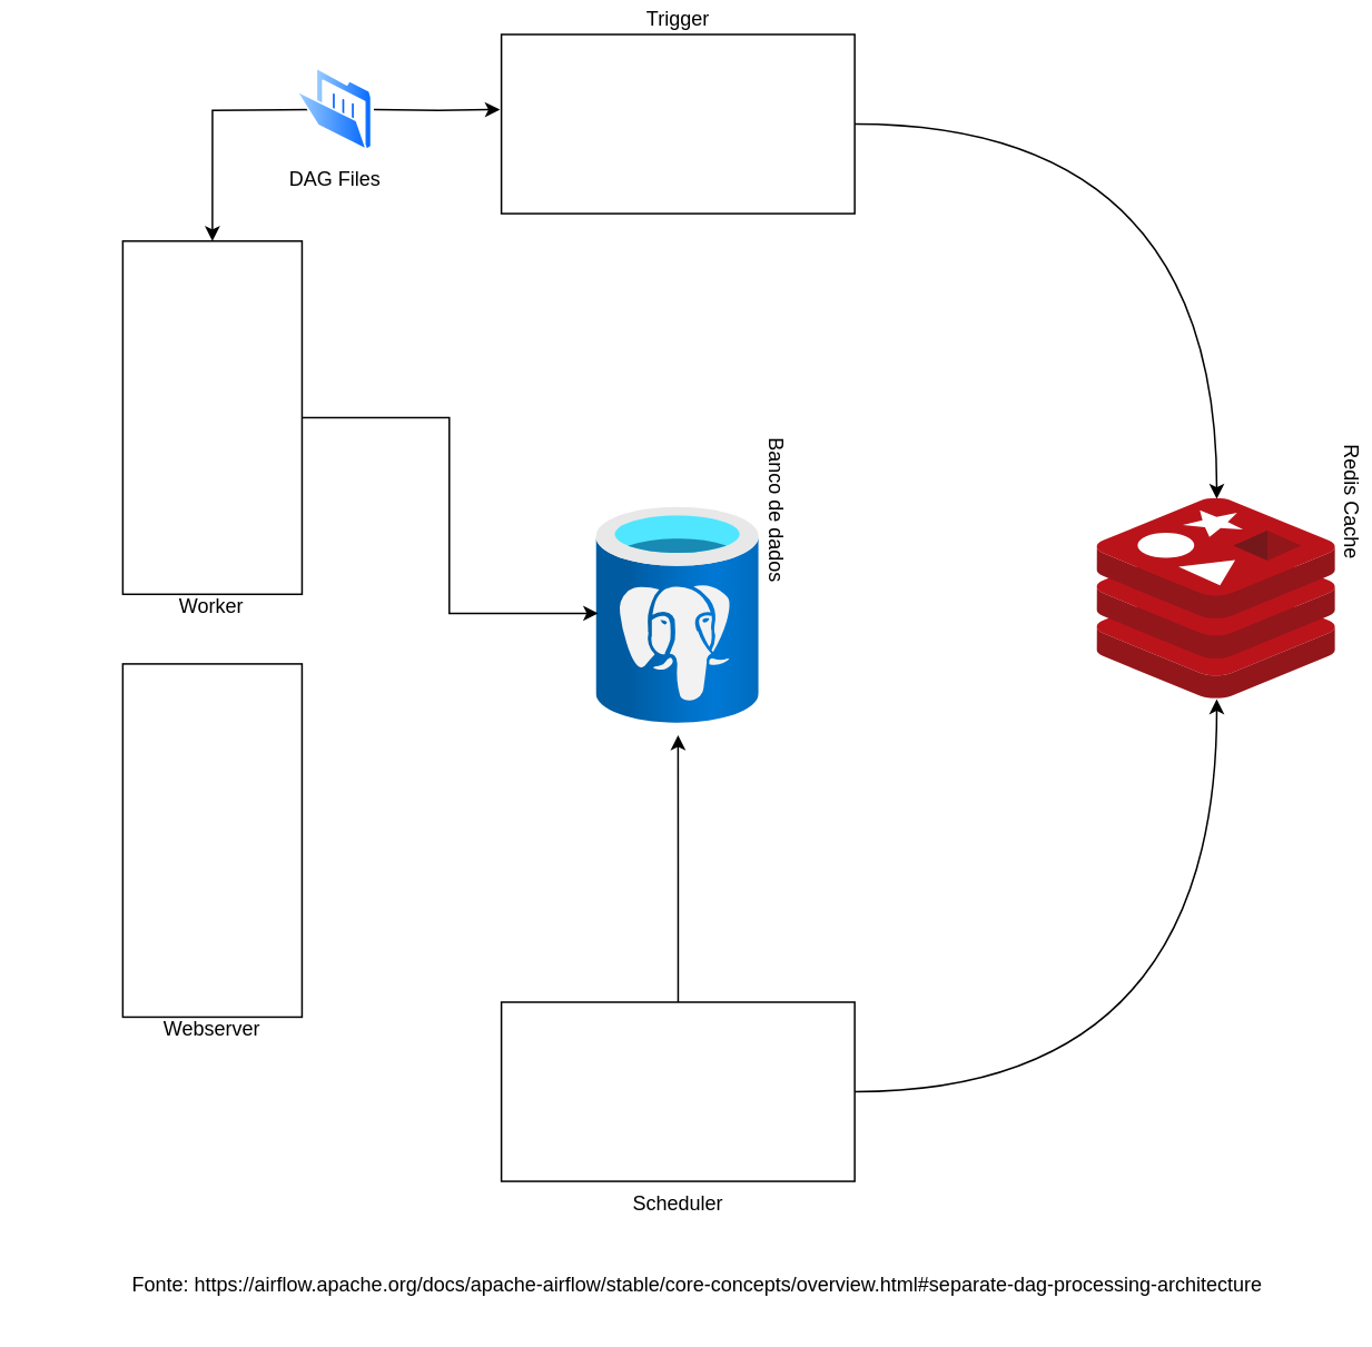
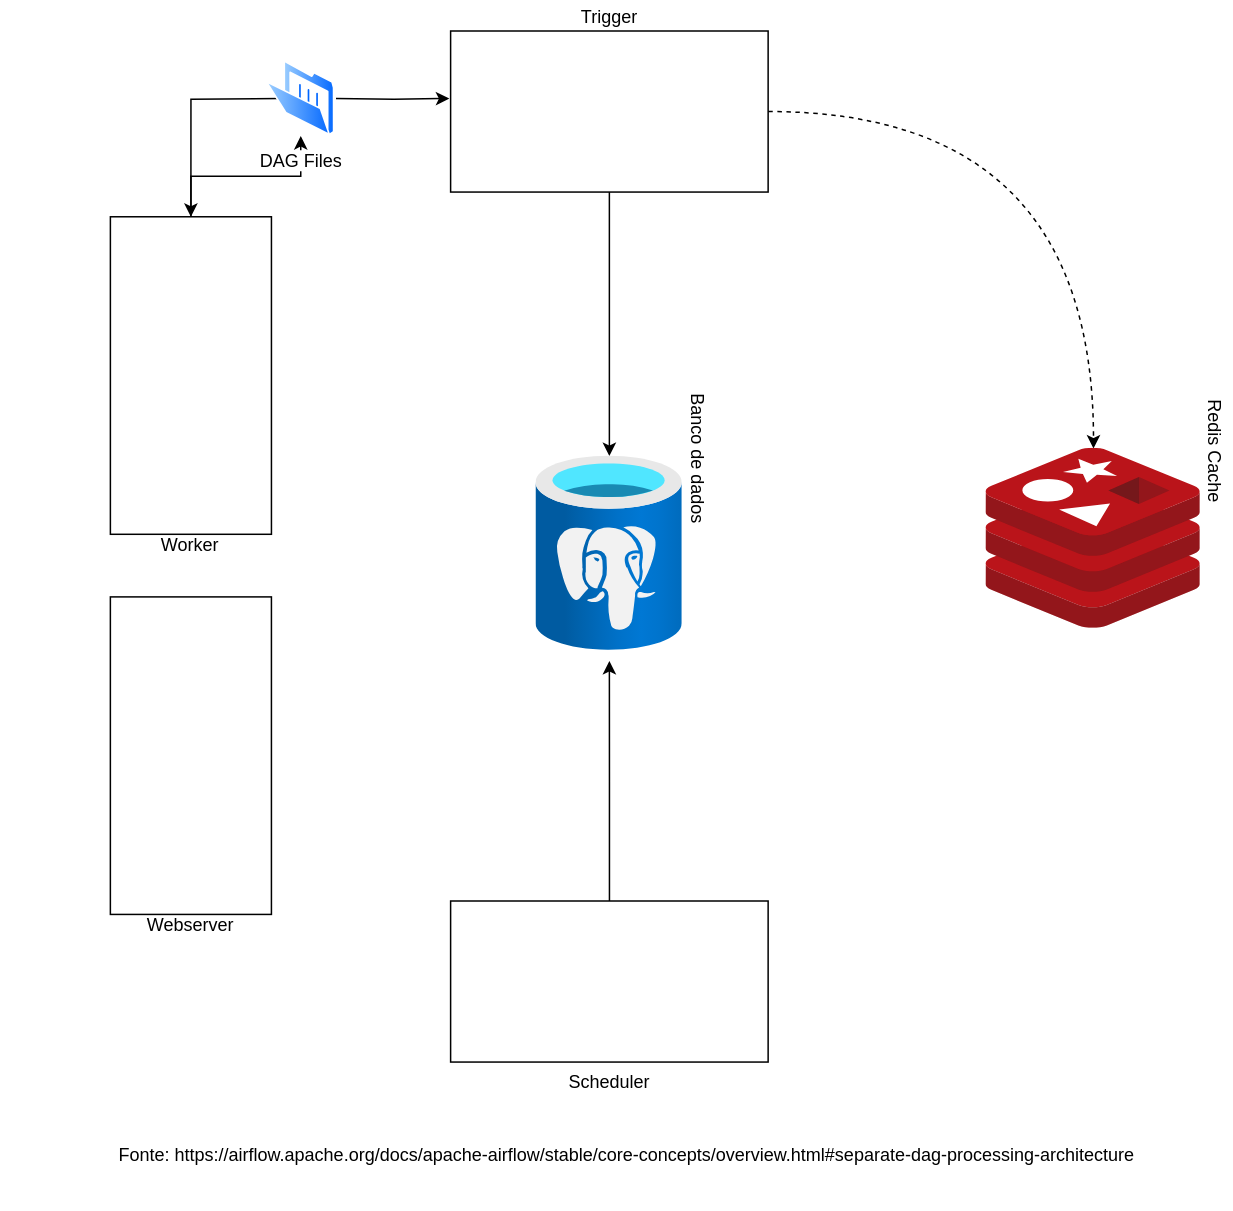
- <mxCell id="5" style="edgeStyle=orthogonalEdgeStyle;rounded=0;orthogonalLoop=1;jettySize=auto;html=1;curved=1;" edge="1" parent="1" source="6" target="13"><mxGeometry relative="1" as="geometry" /></mxCell>
+ <mxCell id="5" style="edgeStyle=orthogonalEdgeStyle;rounded=0;orthogonalLoop=1;jettySize=auto;html=1;curved=1;dashed=1;" edge="1" parent="1" source="6" target="13"><mxGeometry relative="1" as="geometry" /></mxCell>
+ <mxCell id="4" style="edgeStyle=orthogonalEdgeStyle;rounded=0;orthogonalLoop=1;jettySize=auto;html=1;" edge="1" parent="1" source="6" target="12"><mxGeometry relative="1" as="geometry" /></mxCell>
- <mxCell id="16" style="edgeStyle=orthogonalEdgeStyle;rounded=0;orthogonalLoop=1;jettySize=auto;html=1;entryX=0.01;entryY=0.489;entryDx=0;entryDy=0;entryPerimeter=0;" edge="1" parent="1" source="14" target="12"><mxGeometry relative="1" as="geometry" /></mxCell>
+ <mxCell id="16" style="edgeStyle=orthogonalEdgeStyle;rounded=0;orthogonalLoop=1;jettySize=auto;html=1;" edge="1" parent="1" source="14" target="20"><mxGeometry relative="1" as="geometry" /></mxCell>
- <mxCell id="9" style="edgeStyle=orthogonalEdgeStyle;rounded=0;orthogonalLoop=1;jettySize=auto;html=1;curved=1;" edge="1" parent="1" source="10" target="13"><mxGeometry relative="1" as="geometry" /></mxCell>
